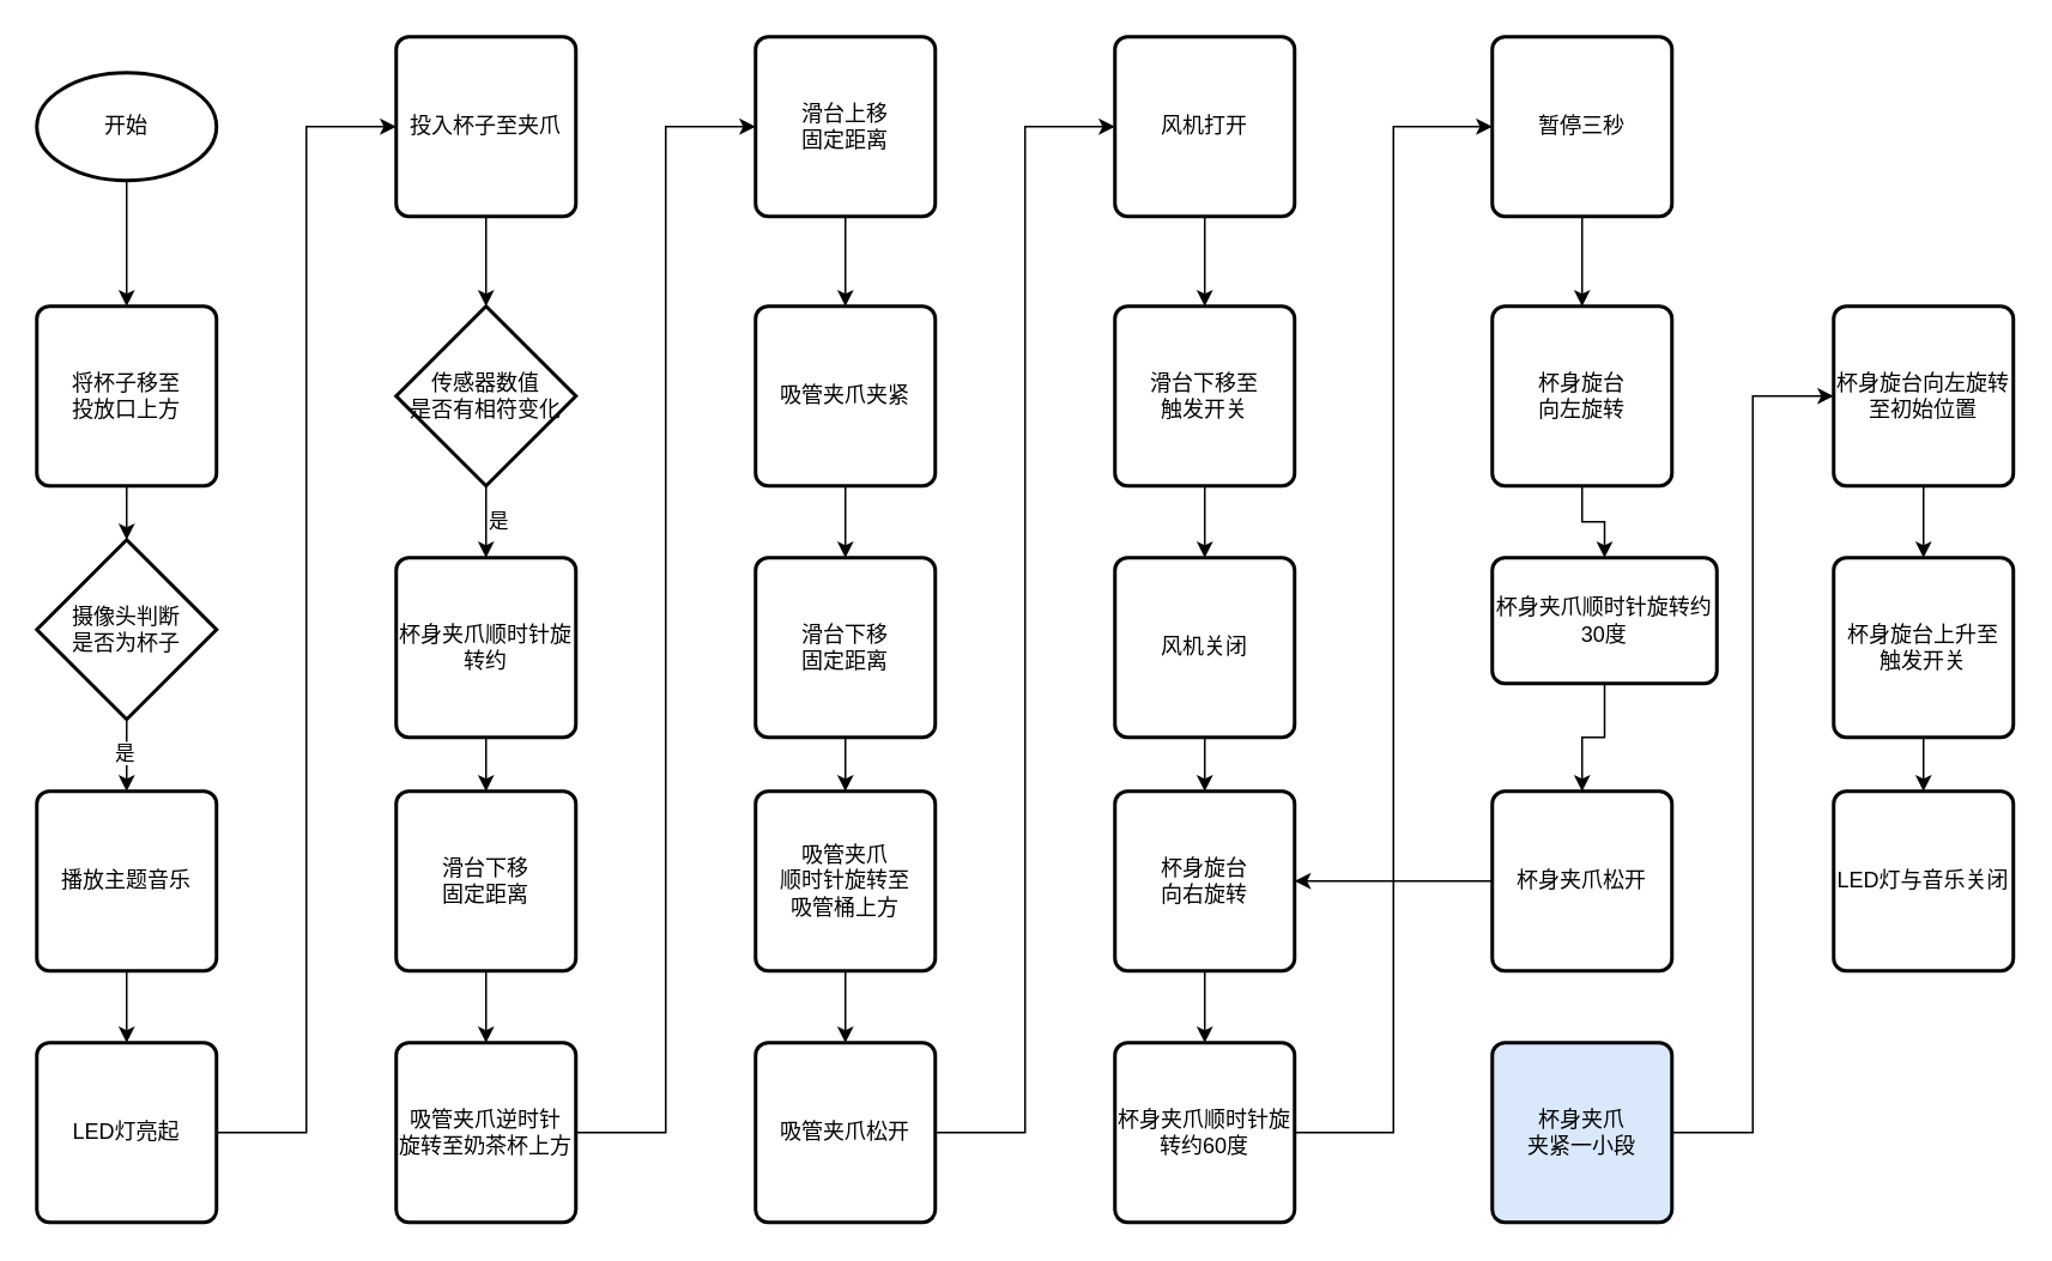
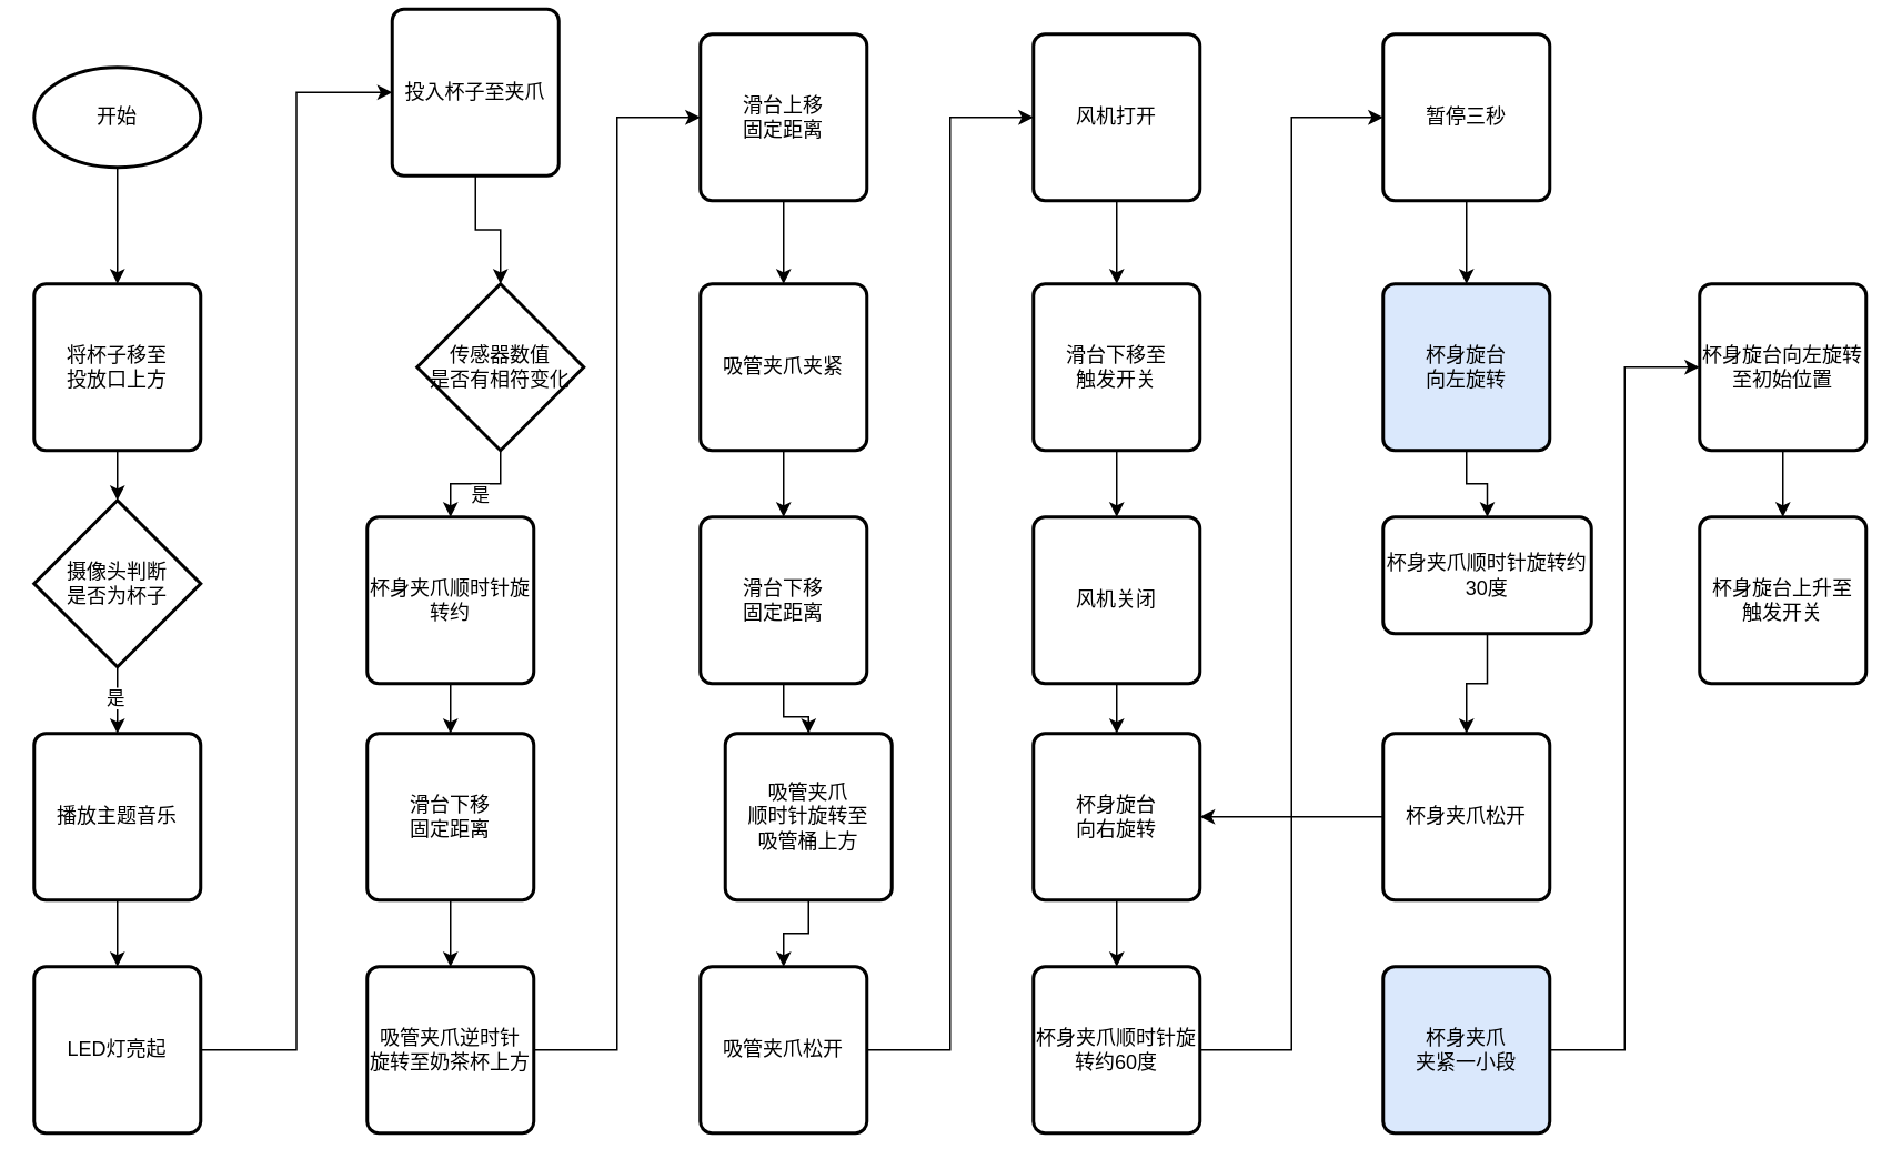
- <mxCell id="14" value="投入杯子至夹爪" style="rounded=1;whiteSpace=wrap;html=1;absoluteArcSize=1;arcSize=14;strokeWidth=2;" parent="1" vertex="1"><mxGeometry x="220" y="20" width="100" height="100" as="geometry" /></mxCell>
+ <mxCell id="14" value="投入杯子至夹爪" style="rounded=1;whiteSpace=wrap;html=1;absoluteArcSize=1;arcSize=14;strokeWidth=2;" parent="1" vertex="1"><mxGeometry x="235" y="5" width="100" height="100" as="geometry" /></mxCell>
- <mxCell id="17" value="传感器数值&lt;br&gt;是否有相符变化" style="strokeWidth=2;html=1;shape=mxgraph.flowchart.decision;whiteSpace=wrap;" parent="1" vertex="1"><mxGeometry x="220" y="170" width="100" height="100" as="geometry" /></mxCell>
+ <mxCell id="17" value="传感器数值&lt;br&gt;是否有相符变化" style="strokeWidth=2;html=1;shape=mxgraph.flowchart.decision;whiteSpace=wrap;" parent="1" vertex="1"><mxGeometry x="250" y="170" width="100" height="100" as="geometry" /></mxCell>
- <mxCell id="45" value="杯身旋台&lt;br&gt;向左旋转" style="rounded=1;whiteSpace=wrap;html=1;absoluteArcSize=1;arcSize=14;strokeWidth=2;" parent="1" vertex="1"><mxGeometry x="830" y="170" width="100" height="100" as="geometry" /></mxCell>
+ <mxCell id="45" value="杯身旋台&lt;br&gt;向左旋转" style="rounded=1;whiteSpace=wrap;html=1;absoluteArcSize=1;arcSize=14;strokeWidth=2;fillColor=#dae8fc;" parent="1" vertex="1"><mxGeometry x="830" y="170" width="100" height="100" as="geometry" /></mxCell>
- <mxCell id="54" value="" style="edgeStyle=orthogonalEdgeStyle;rounded=0;orthogonalLoop=1;jettySize=auto;html=1;" parent="1" source="55" target="56" edge="1"><mxGeometry relative="1" as="geometry" /></mxCell>
- <mxCell id="31" value="吸管夹爪&lt;br&gt;顺时针旋转至&lt;br&gt;吸管桶上方" style="rounded=1;whiteSpace=wrap;html=1;absoluteArcSize=1;arcSize=14;strokeWidth=2;" parent="1" vertex="1"><mxGeometry x="420" y="440" width="100" height="100" as="geometry" /></mxCell>
+ <mxCell id="31" value="吸管夹爪&lt;br&gt;顺时针旋转至&lt;br&gt;吸管桶上方" style="rounded=1;whiteSpace=wrap;html=1;absoluteArcSize=1;arcSize=14;strokeWidth=2;" parent="1" vertex="1"><mxGeometry x="435" y="440" width="100" height="100" as="geometry" /></mxCell>
- <mxCell id="56" value="LED灯与音乐关闭" style="rounded=1;whiteSpace=wrap;html=1;absoluteArcSize=1;arcSize=14;strokeWidth=2;" parent="1" vertex="1"><mxGeometry x="1020" y="440" width="100" height="100" as="geometry" /></mxCell>
